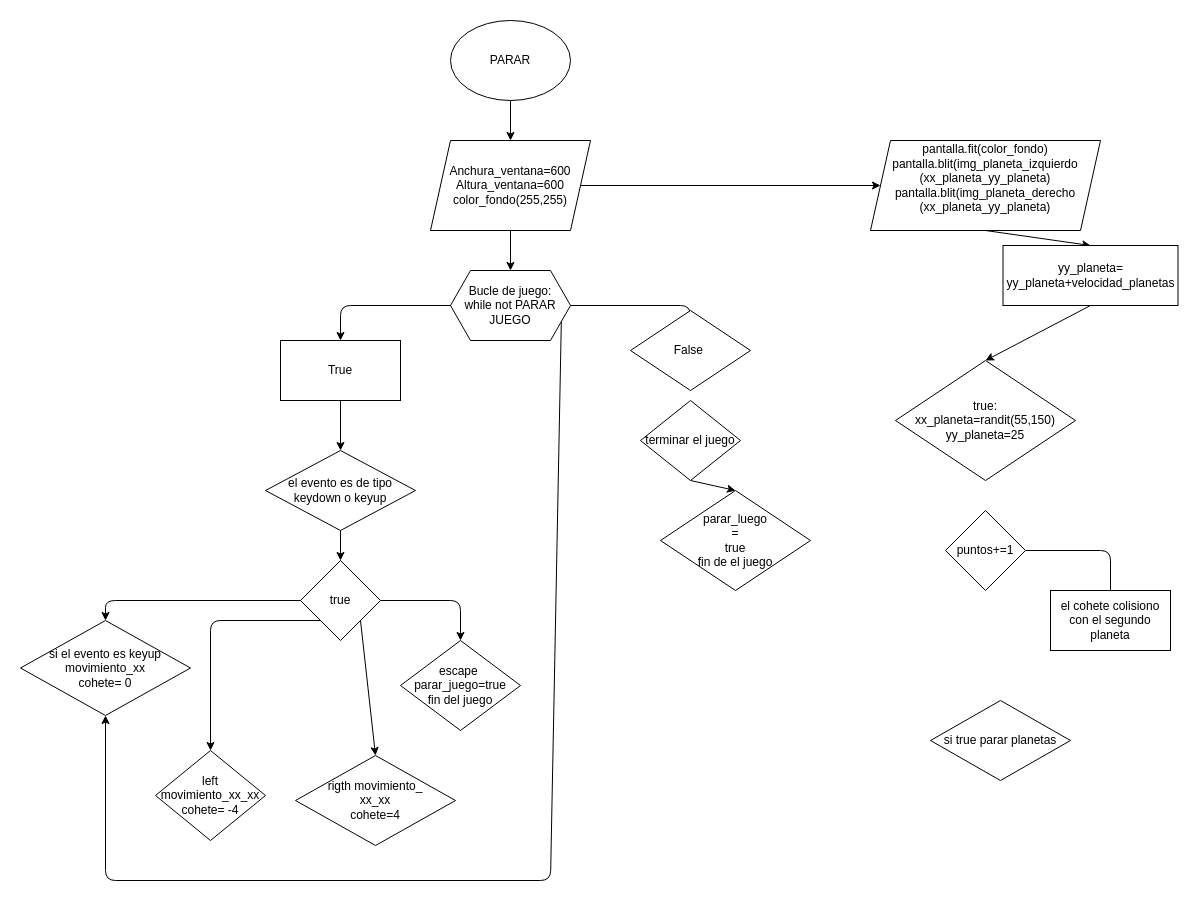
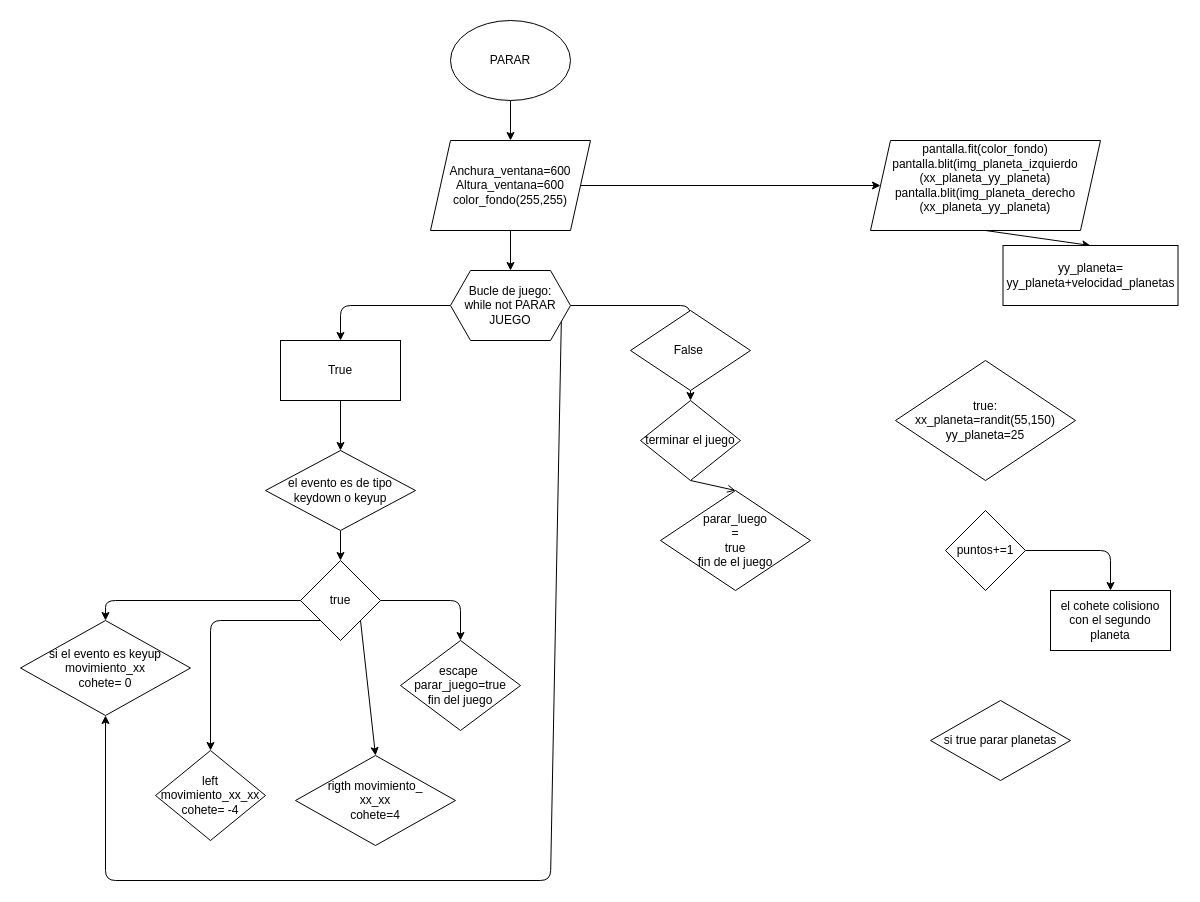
- <mxCell id="31" style="edgeStyle=none;html=1;exitX=0.5;exitY=1;exitDx=0;exitDy=0;entryX=0.5;entryY=0;entryDx=0;entryDy=0;" edge="1" parent="1" source="32" target="33"><mxGeometry relative="1" as="geometry" /></mxCell>
+ <mxCell id="15" style="edgeStyle=none;html=1;exitX=0.5;exitY=1;exitDx=0;exitDy=0;entryX=0.5;entryY=0;entryDx=0;entryDy=0;" edge="1" parent="1" source="16" target="18"><mxGeometry relative="1" as="geometry" /></mxCell>
- <mxCell id="17" style="edgeStyle=none;html=1;exitX=0.5;exitY=1;exitDx=0;exitDy=0;entryX=0.5;entryY=0;entryDx=0;entryDy=0;" edge="1" parent="1" source="18" target="28"><mxGeometry relative="1" as="geometry" /></mxCell>
+ <mxCell id="17" style="edgeStyle=none;html=1;exitX=0.5;exitY=1;exitDx=0;exitDy=0;entryX=0.5;entryY=0;entryDx=0;entryDy=0;endArrow=open;" edge="1" parent="1" source="18" target="28"><mxGeometry relative="1" as="geometry" /></mxCell>
- <mxCell id="34" style="edgeStyle=none;html=1;exitX=1;exitY=0.5;exitDx=0;exitDy=0;entryX=0.5;entryY=0;entryDx=0;entryDy=0;endArrow=none;" edge="1" parent="1" source="35" target="36"><mxGeometry relative="1" as="geometry"><Array as="points"><mxPoint x="1110" y="550" /></Array></mxGeometry></mxCell>
+ <mxCell id="34" style="edgeStyle=none;html=1;exitX=1;exitY=0.5;exitDx=0;exitDy=0;entryX=0.5;entryY=0;entryDx=0;entryDy=0;" edge="1" parent="1" source="35" target="36"><mxGeometry relative="1" as="geometry"><Array as="points"><mxPoint x="1110" y="550" /></Array></mxGeometry></mxCell>
